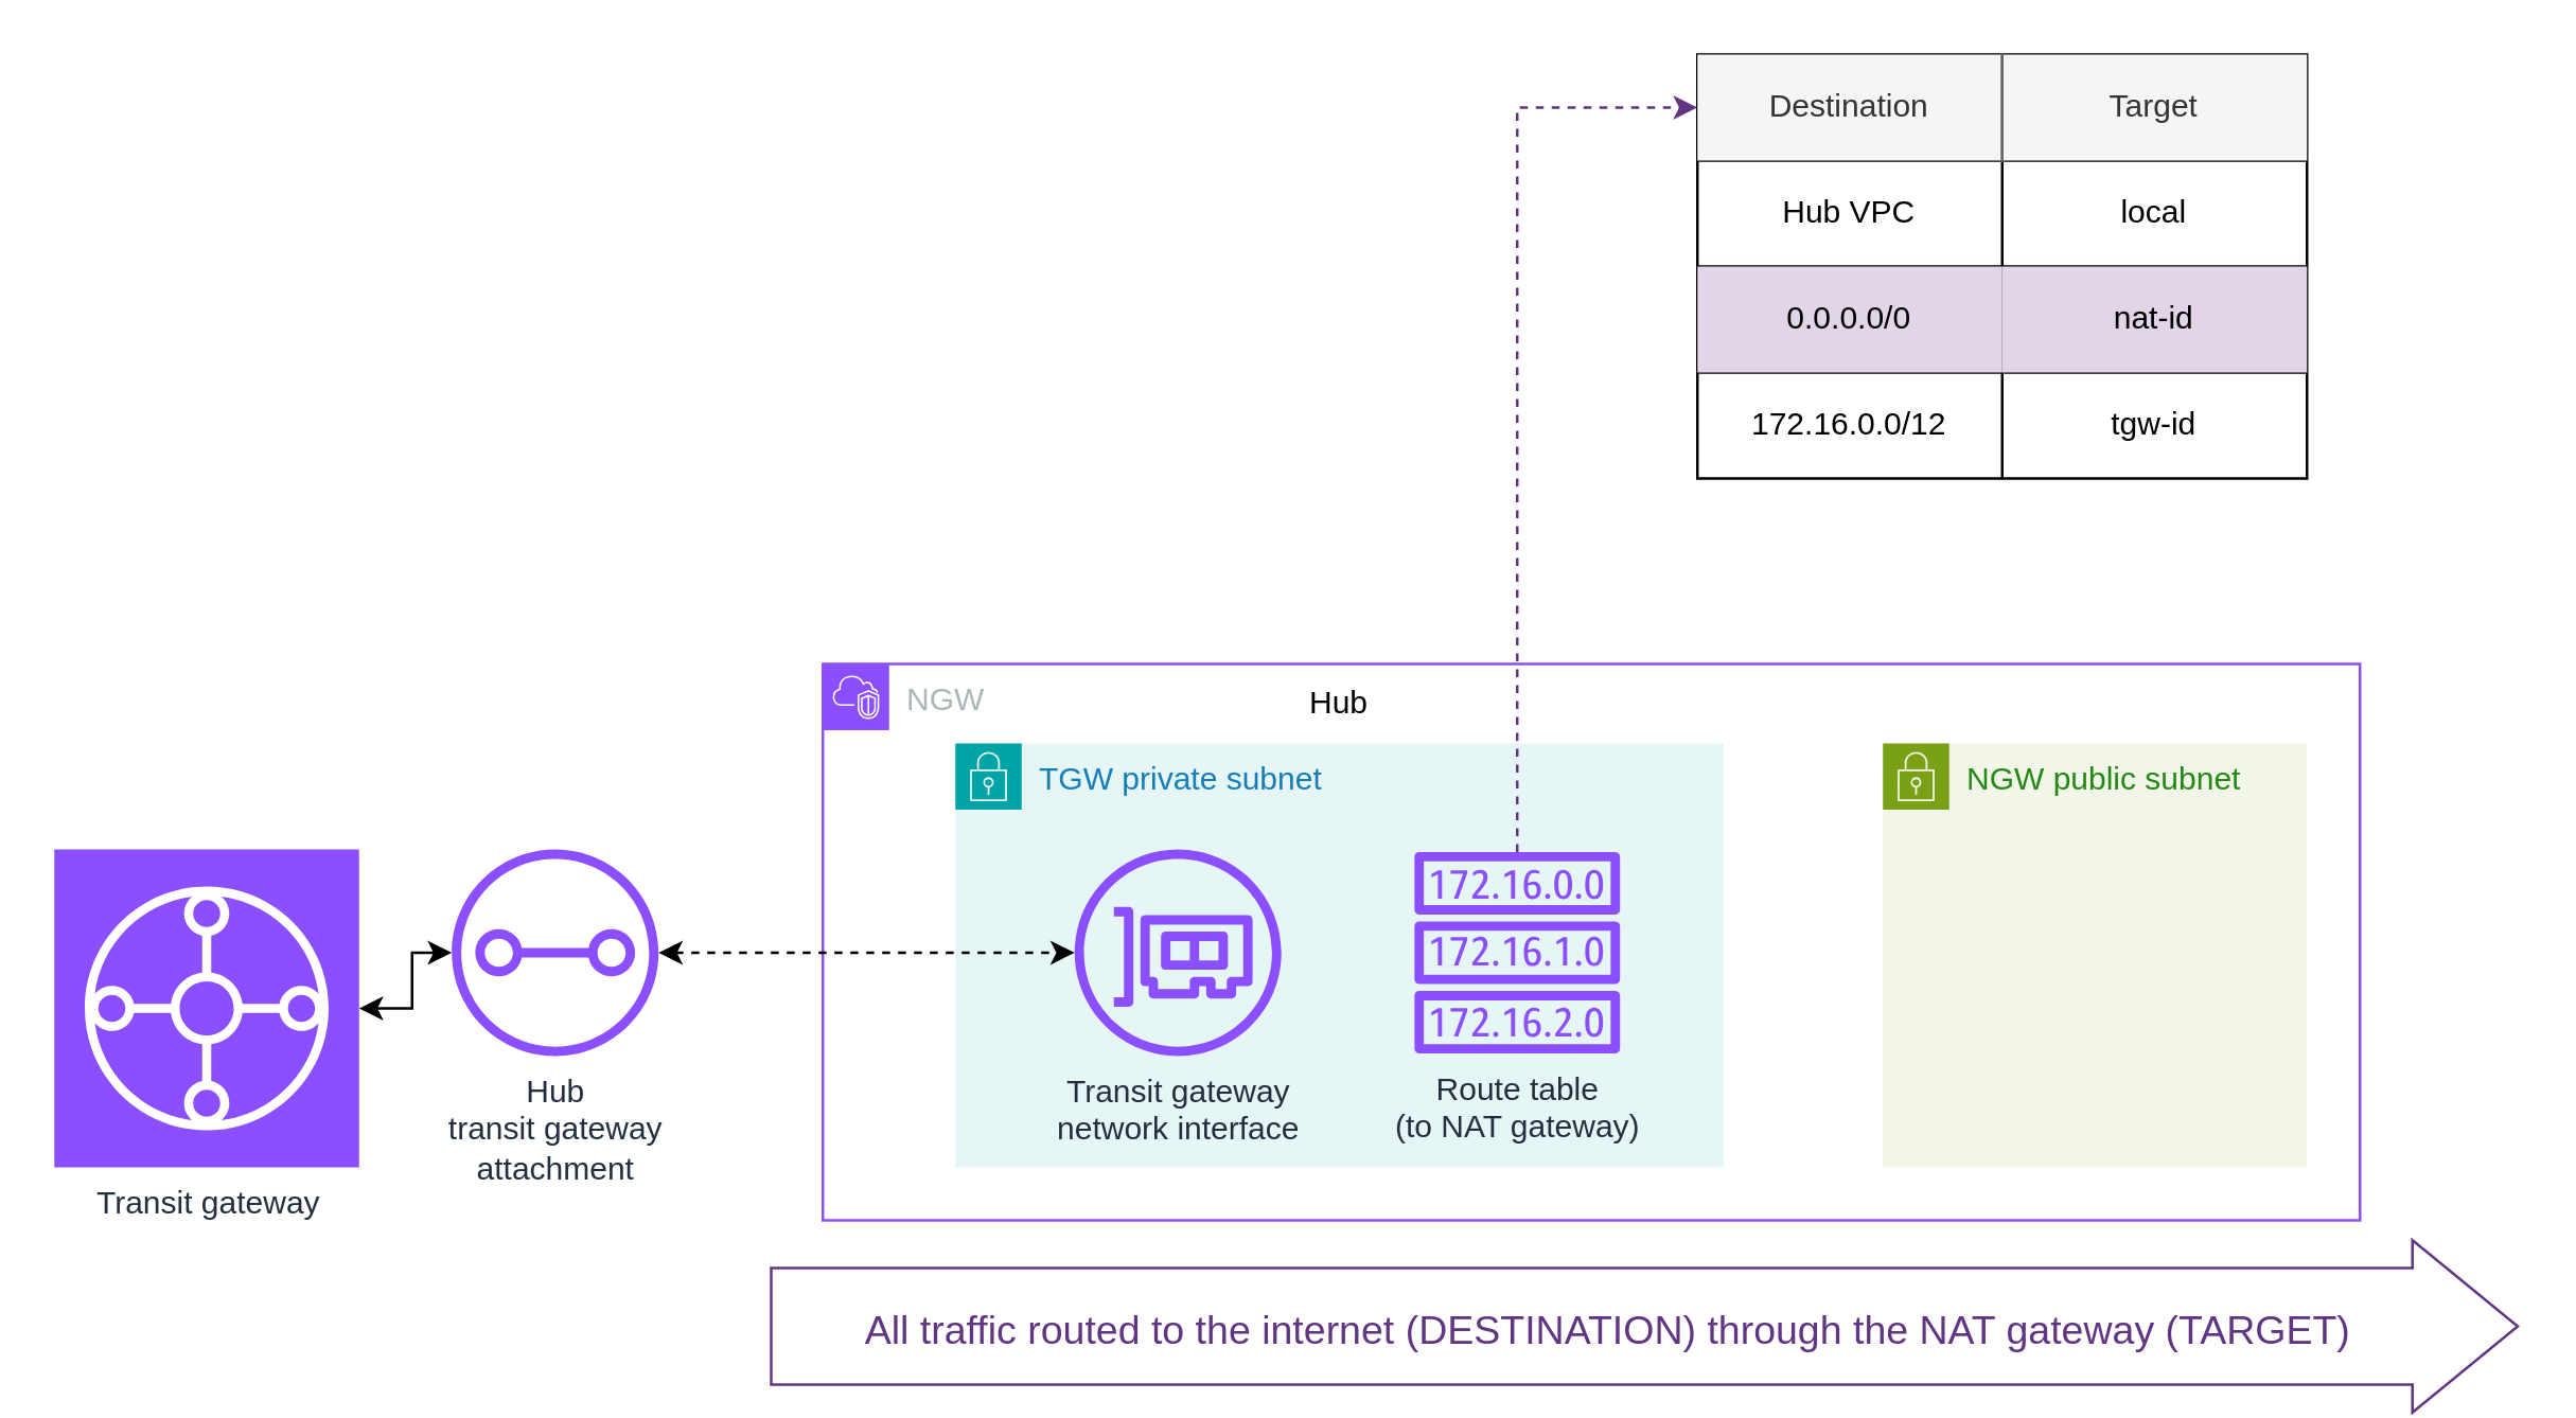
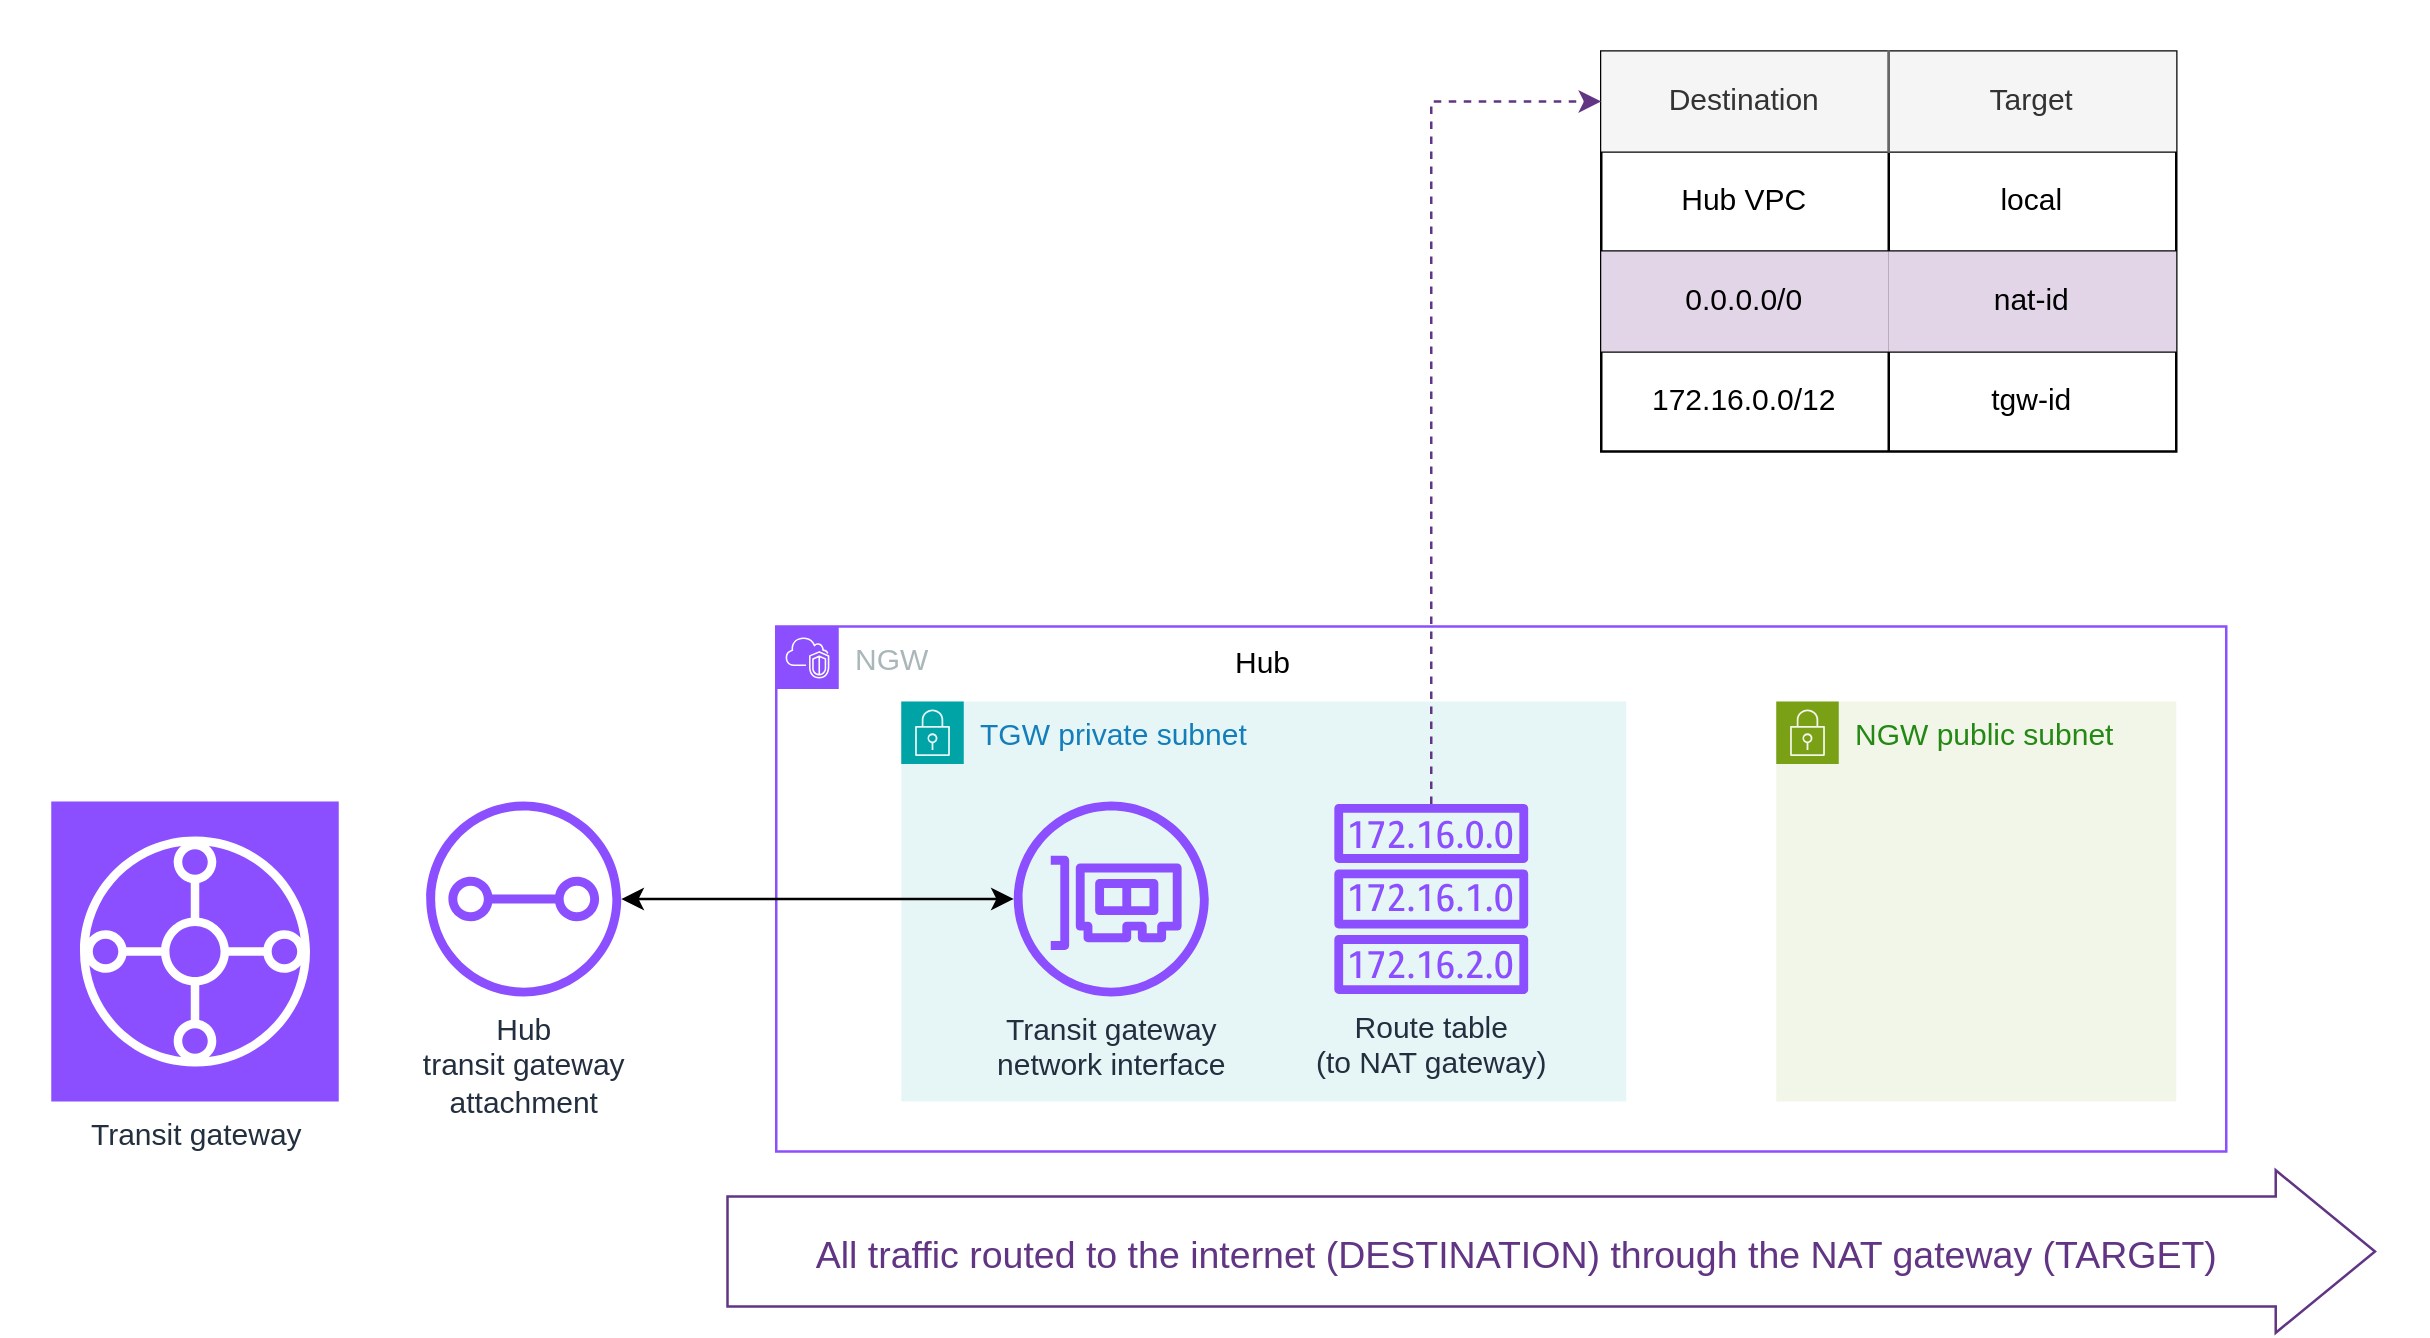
- <mxCell id="26" style="edgeStyle=orthogonalEdgeStyle;rounded=0;orthogonalLoop=1;jettySize=auto;html=1;startArrow=classic;startFill=1;dashed=1;" edge="1" parent="1" source="27" target="5"><mxGeometry relative="1" as="geometry" /></mxCell>
+ <mxCell id="26" style="edgeStyle=orthogonalEdgeStyle;rounded=0;orthogonalLoop=1;jettySize=auto;html=1;startArrow=classic;startFill=1;" edge="1" parent="1" source="27" target="5"><mxGeometry relative="1" as="geometry" /></mxCell>
- <mxCell id="24" style="edgeStyle=orthogonalEdgeStyle;rounded=0;orthogonalLoop=1;jettySize=auto;html=1;startArrow=classic;startFill=1;" edge="1" parent="1" source="25" target="27"><mxGeometry relative="1" as="geometry" /></mxCell>
